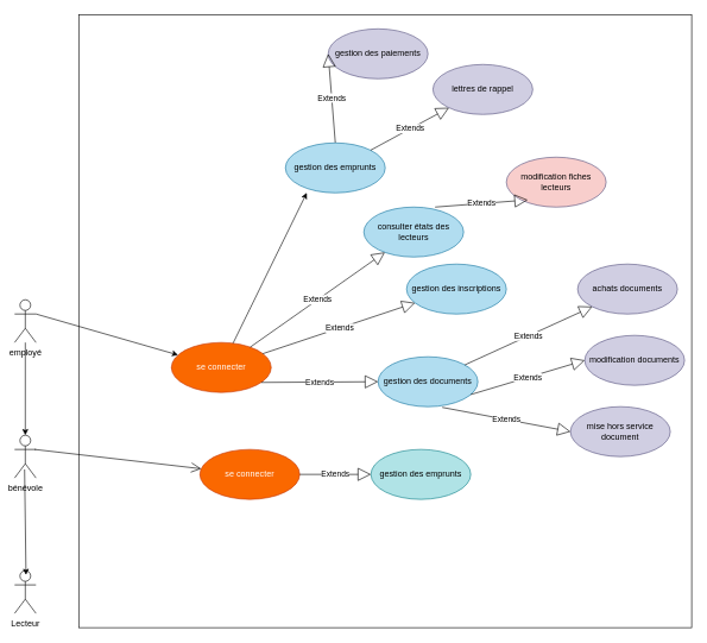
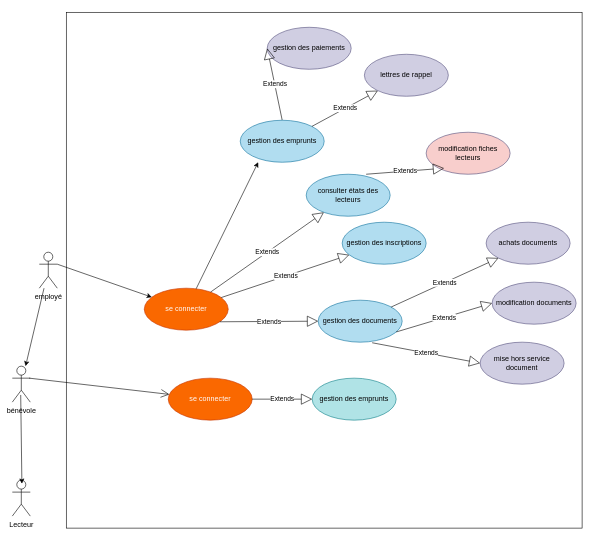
- <mxCell id="28" value="gestion des paiements" style="ellipse;whiteSpace=wrap;html=1;fillColor=#d0cee2;strokeColor=#56517e;" parent="1" vertex="1"><mxGeometry x="460" y="40" width="140" height="70" as="geometry" /></mxCell>
+ <mxCell id="28" value="gestion des paiements" style="ellipse;whiteSpace=wrap;html=1;fillColor=#d0cee2;strokeColor=#56517e;" parent="1" vertex="1"><mxGeometry x="445" y="45" width="140" height="70" as="geometry" /></mxCell>
- <mxCell id="5" value="employé" style="shape=umlActor;verticalLabelPosition=bottom;verticalAlign=top;html=1;" parent="1" vertex="1"><mxGeometry x="20" y="420" width="30" height="60" as="geometry" /></mxCell>
+ <mxCell id="5" value="employé" style="shape=umlActor;verticalLabelPosition=bottom;verticalAlign=top;html=1;" parent="1" vertex="1"><mxGeometry x="65" y="420" width="30" height="60" as="geometry" /></mxCell>
